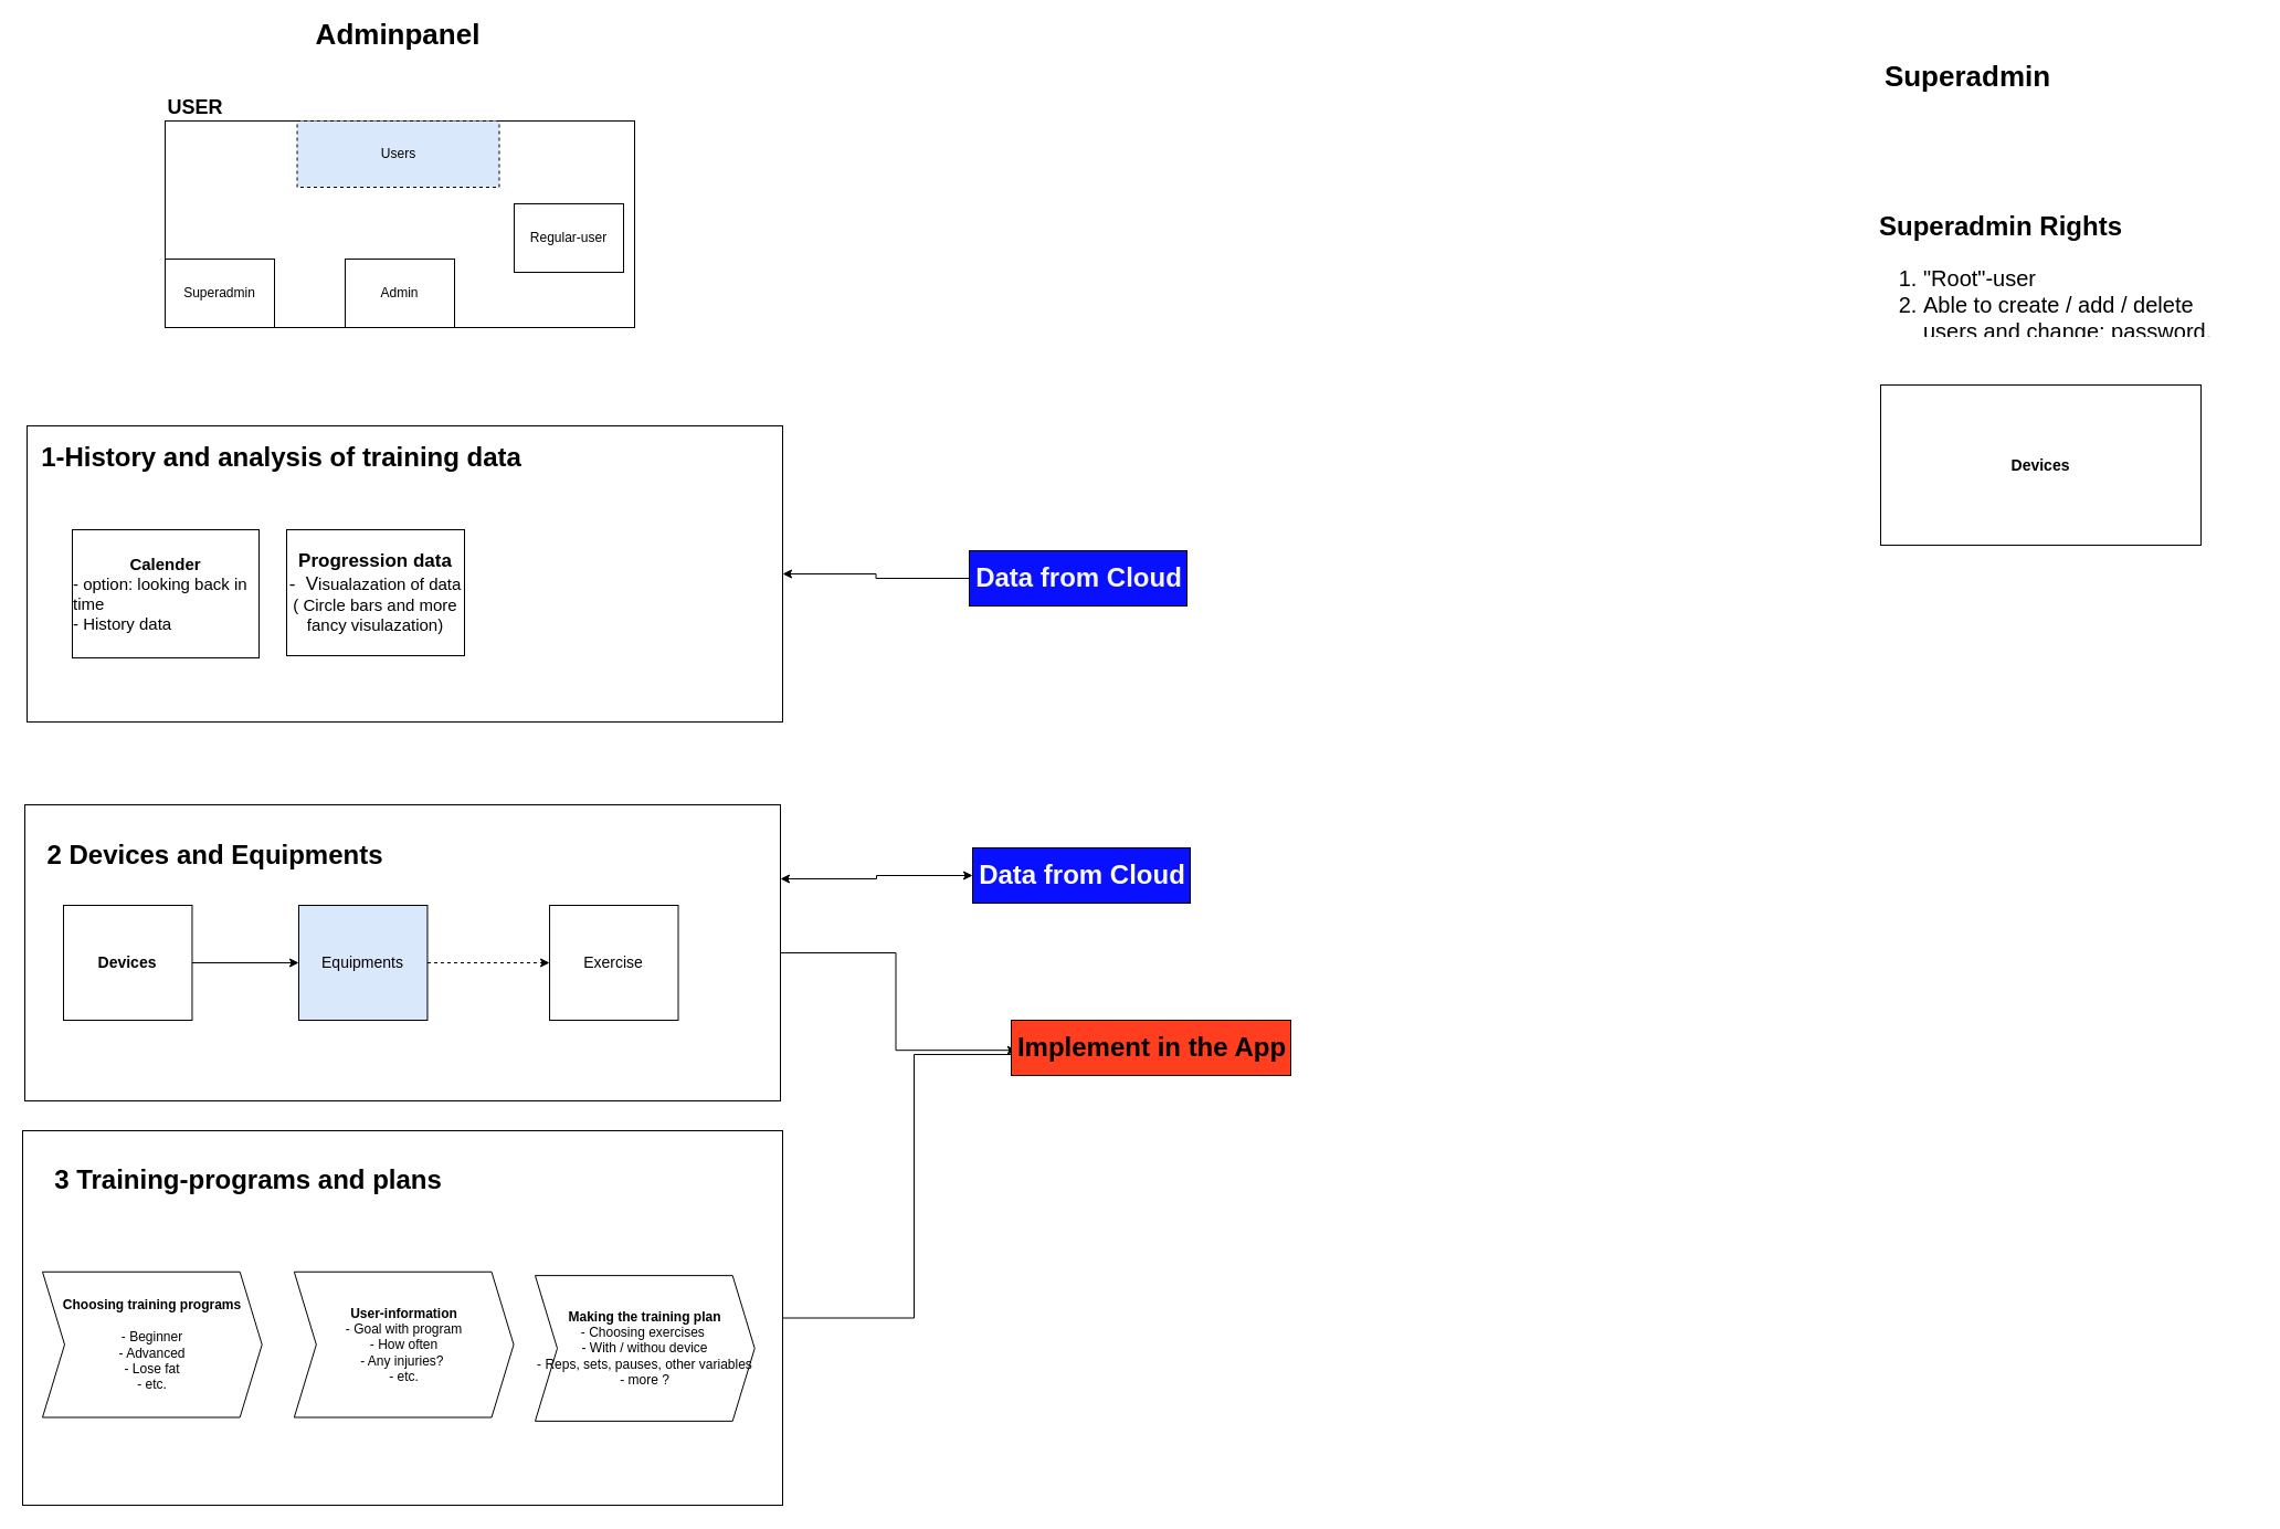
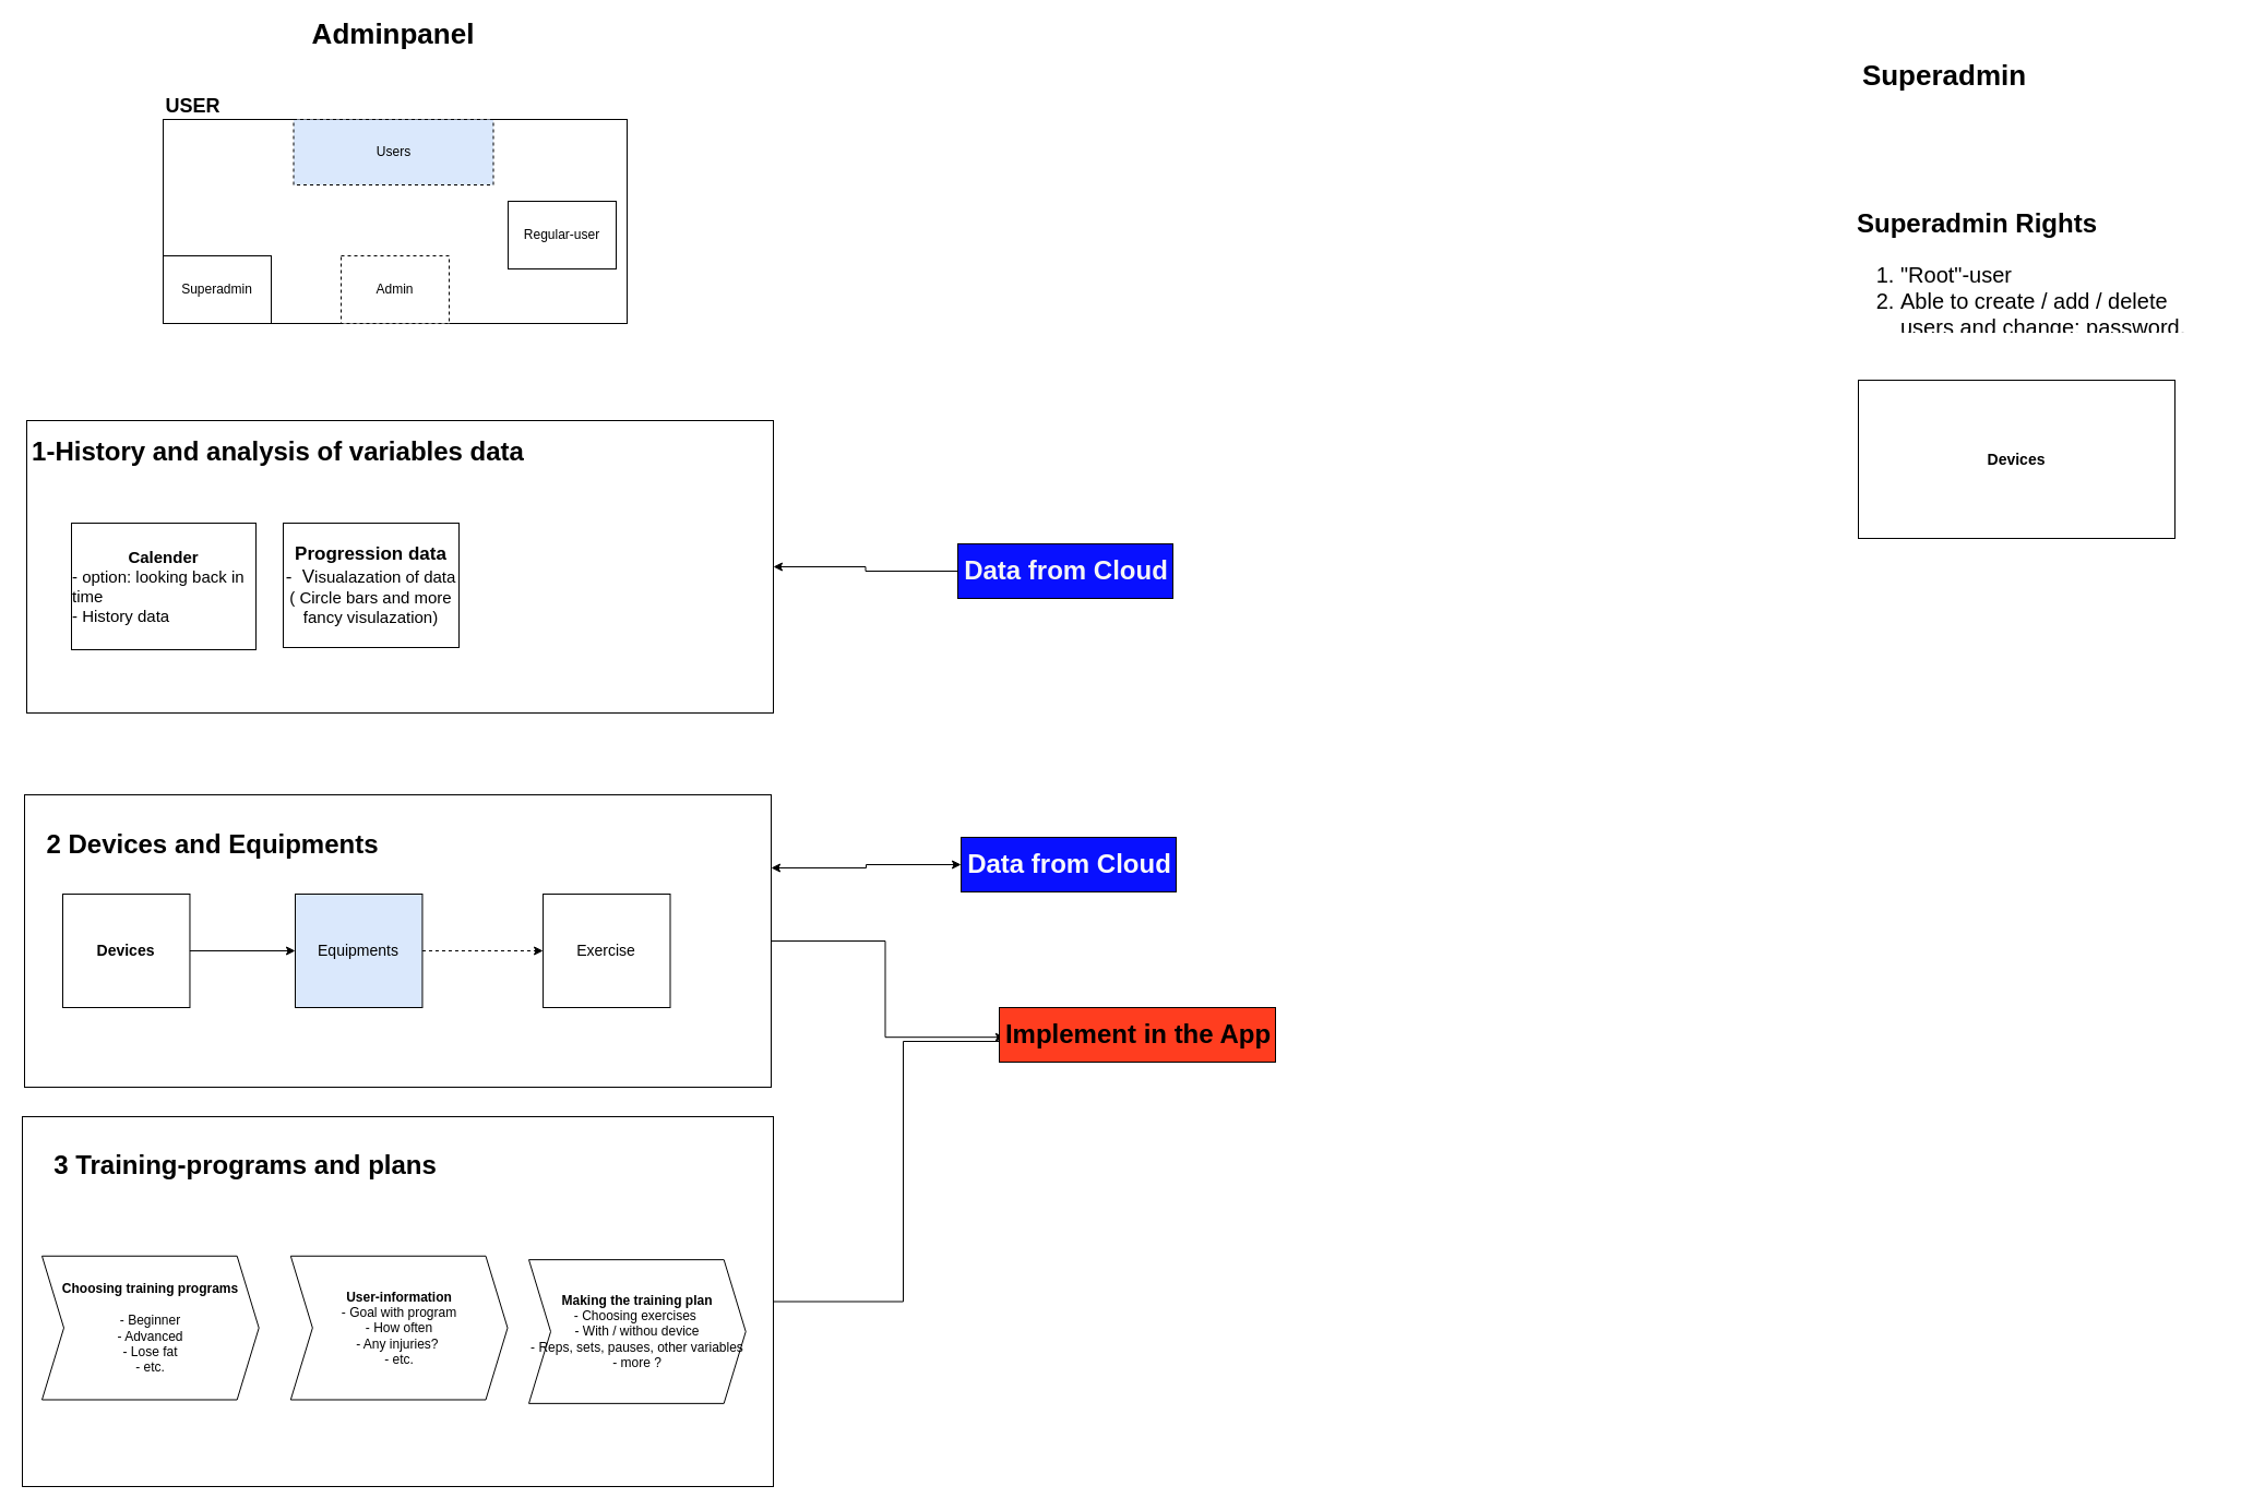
- <mxCell id="9" value="Admin" style="rounded=0;whiteSpace=wrap;html=1;" vertex="1" parent="6"><mxGeometry x="163" y="125" width="99" height="62" as="geometry" /></mxCell>
+ <mxCell id="9" value="Admin" style="rounded=0;whiteSpace=wrap;html=1;dashed=1;" vertex="1" parent="6"><mxGeometry x="163" y="125" width="99" height="62" as="geometry" /></mxCell>
- <mxCell id="30" value="&lt;h1 style=&quot;font-family: &amp;#34;helvetica&amp;#34;&quot;&gt;1-History and analysis of training data&lt;/h1&gt;" style="text;html=1;align=center;verticalAlign=middle;resizable=0;points=[];autosize=1;" vertex="1" parent="1"><mxGeometry x="31" y="388" width="445" height="50" as="geometry" /></mxCell>
+ <mxCell id="30" value="&lt;h1 style=&quot;font-family: &amp;#34;helvetica&amp;#34;&quot;&gt;1-History and analysis of variables data&lt;/h1&gt;" style="text;html=1;align=center;verticalAlign=middle;resizable=0;points=[];autosize=1;" vertex="1" parent="1"><mxGeometry x="31" y="388" width="445" height="50" as="geometry" /></mxCell>
